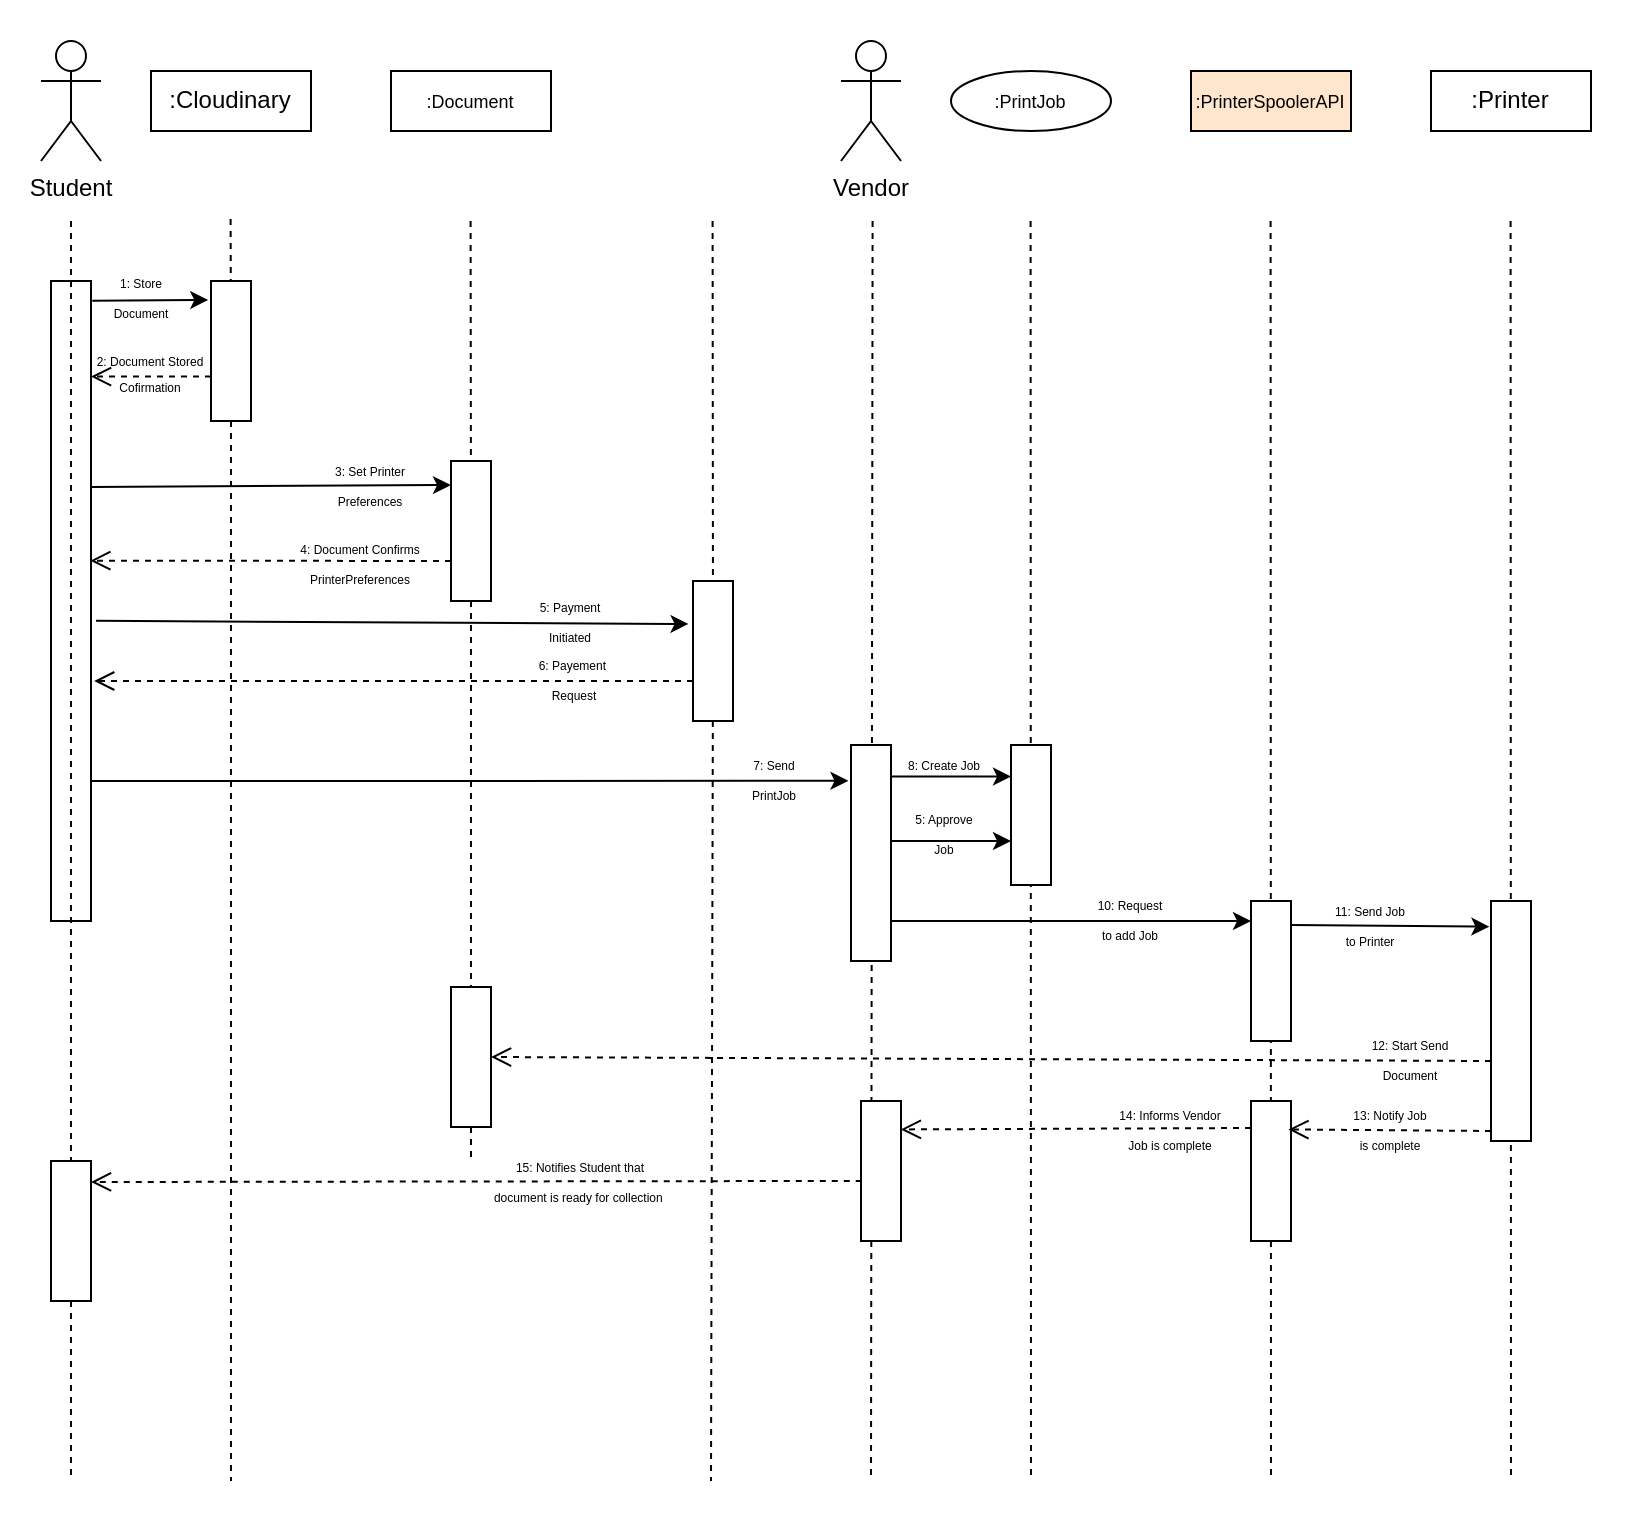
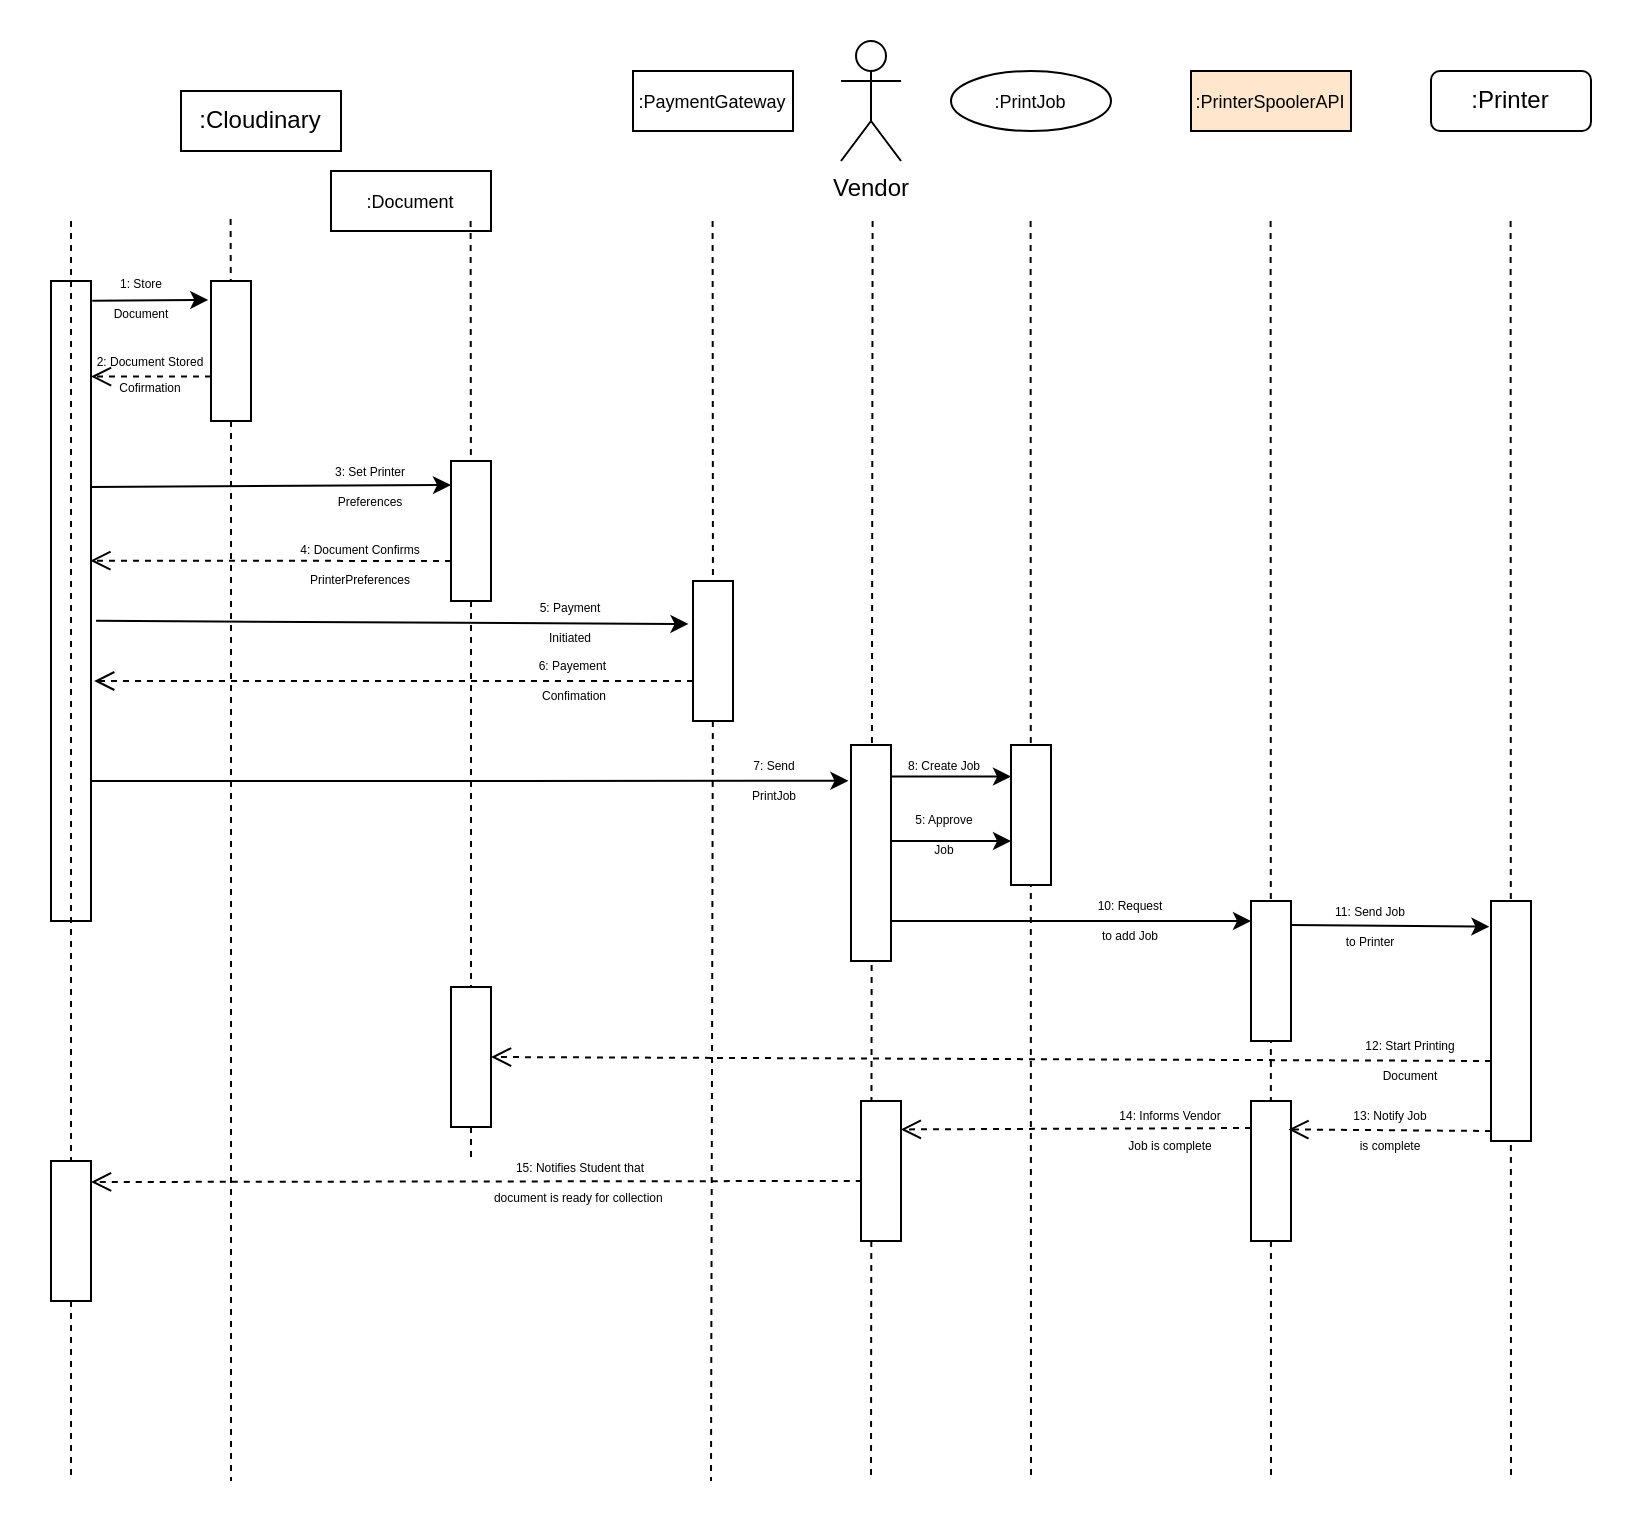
- <mxCell id="2" value="Student" style="shape=umlActor;verticalLabelPosition=bottom;verticalAlign=top;html=1;outlineConnect=0;" vertex="1" parent="1"><mxGeometry x="20" y="20" width="30" height="60" as="geometry" /></mxCell>
- <mxCell id="4" value=":Cloudinary" style="rounded=0;whiteSpace=wrap;html=1;" vertex="1" parent="1"><mxGeometry x="75" y="35" width="80" height="30" as="geometry" /></mxCell>
+ <mxCell id="4" value=":Cloudinary" style="rounded=0;whiteSpace=wrap;html=1;" vertex="1" parent="1"><mxGeometry x="90" y="45" width="80" height="30" as="geometry" /></mxCell>
- <mxCell id="27" value="&lt;font style=&quot;font-size: 9px;&quot;&gt;:Document&lt;/font&gt;" style="rounded=0;whiteSpace=wrap;html=1;" vertex="1" parent="1"><mxGeometry x="195" y="35" width="80" height="30" as="geometry" /></mxCell>
+ <mxCell id="27" value="&lt;font style=&quot;font-size: 9px;&quot;&gt;:Document&lt;/font&gt;" style="rounded=0;whiteSpace=wrap;html=1;" vertex="1" parent="1"><mxGeometry x="165" y="85" width="80" height="30" as="geometry" /></mxCell>
+ <mxCell id="5" value="&lt;font style=&quot;font-size: 9px;&quot;&gt;:PaymentGateway&lt;/font&gt;" style="rounded=0;whiteSpace=wrap;html=1;" vertex="1" parent="1"><mxGeometry x="316" y="35" width="80" height="30" as="geometry" /></mxCell>
- <mxCell id="7" value=":Printer" style="rounded=0;whiteSpace=wrap;html=1;" vertex="1" parent="1"><mxGeometry x="715" y="35" width="80" height="30" as="geometry" /></mxCell>
+ <mxCell id="7" value=":Printer" style="whiteSpace=wrap;html=1;rounded=1;" vertex="1" parent="1"><mxGeometry x="715" y="35" width="80" height="30" as="geometry" /></mxCell>
- <mxCell id="25" value="&lt;span style=&quot;font-size: 6px; text-wrap-mode: nowrap;&quot;&gt;6: Payement&amp;nbsp;&lt;/span&gt;&lt;div&gt;&lt;span style=&quot;font-size: 6px; text-wrap-mode: nowrap;&quot;&gt;Request&lt;/span&gt;&lt;/div&gt;" style="text;html=1;align=center;verticalAlign=middle;whiteSpace=wrap;rounded=0;" vertex="1" parent="1"><mxGeometry x="257" y="323" width="60" height="30" as="geometry" /></mxCell>
+ <mxCell id="25" value="&lt;span style=&quot;font-size: 6px; text-wrap-mode: nowrap;&quot;&gt;6: Payement&amp;nbsp;&lt;/span&gt;&lt;div&gt;&lt;span style=&quot;font-size: 6px; text-wrap-mode: nowrap;&quot;&gt;Confimation&lt;/span&gt;&lt;/div&gt;" style="text;html=1;align=center;verticalAlign=middle;whiteSpace=wrap;rounded=0;" vertex="1" parent="1"><mxGeometry x="257" y="323" width="60" height="30" as="geometry" /></mxCell>
- <mxCell id="54" value="&lt;font style=&quot;font-size: 6px;&quot;&gt;12: Start Send Document&lt;/font&gt;" style="text;html=1;align=center;verticalAlign=middle;whiteSpace=wrap;rounded=0;" vertex="1" parent="1"><mxGeometry x="675" y="524" width="60" height="8" as="geometry" /></mxCell>
+ <mxCell id="54" value="&lt;font style=&quot;font-size: 6px;&quot;&gt;12: Start Printing Document&lt;/font&gt;" style="text;html=1;align=center;verticalAlign=middle;whiteSpace=wrap;rounded=0;" vertex="1" parent="1"><mxGeometry x="675" y="524" width="60" height="8" as="geometry" /></mxCell>
